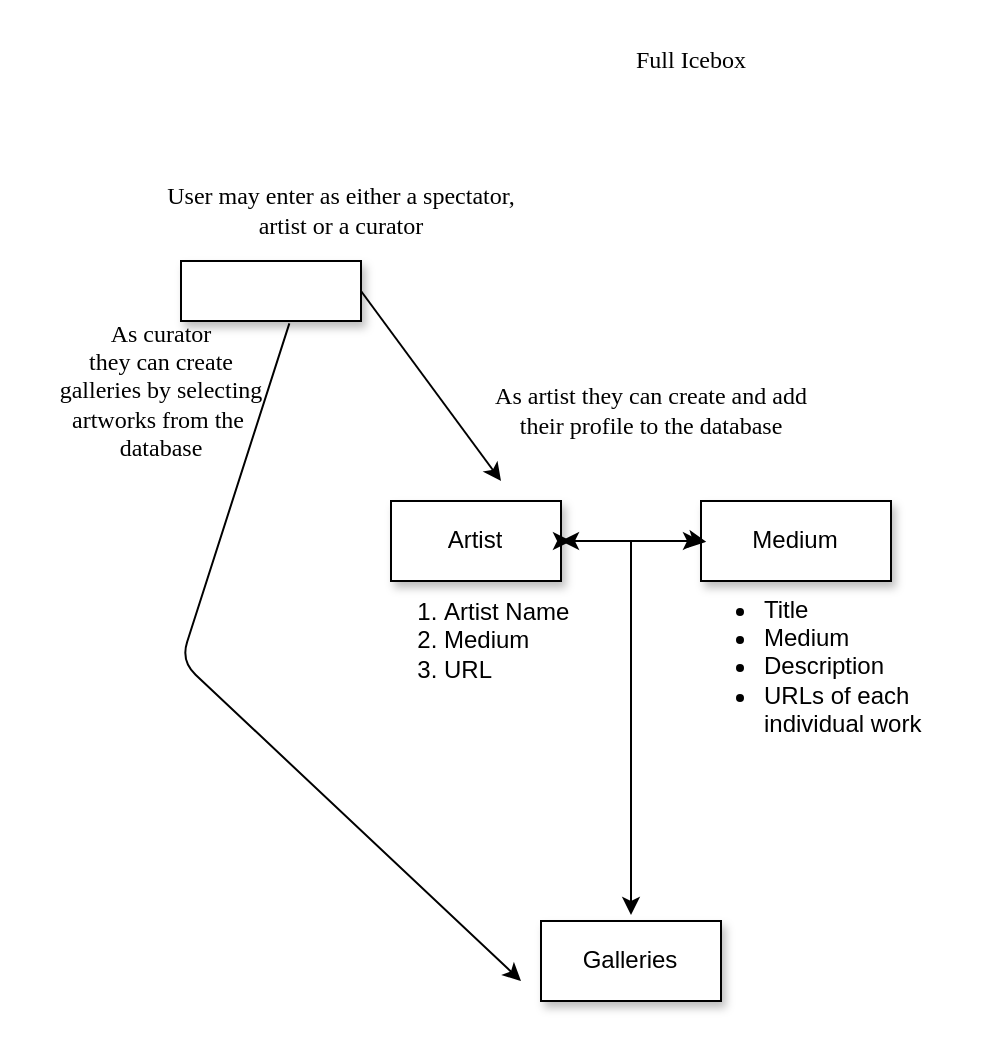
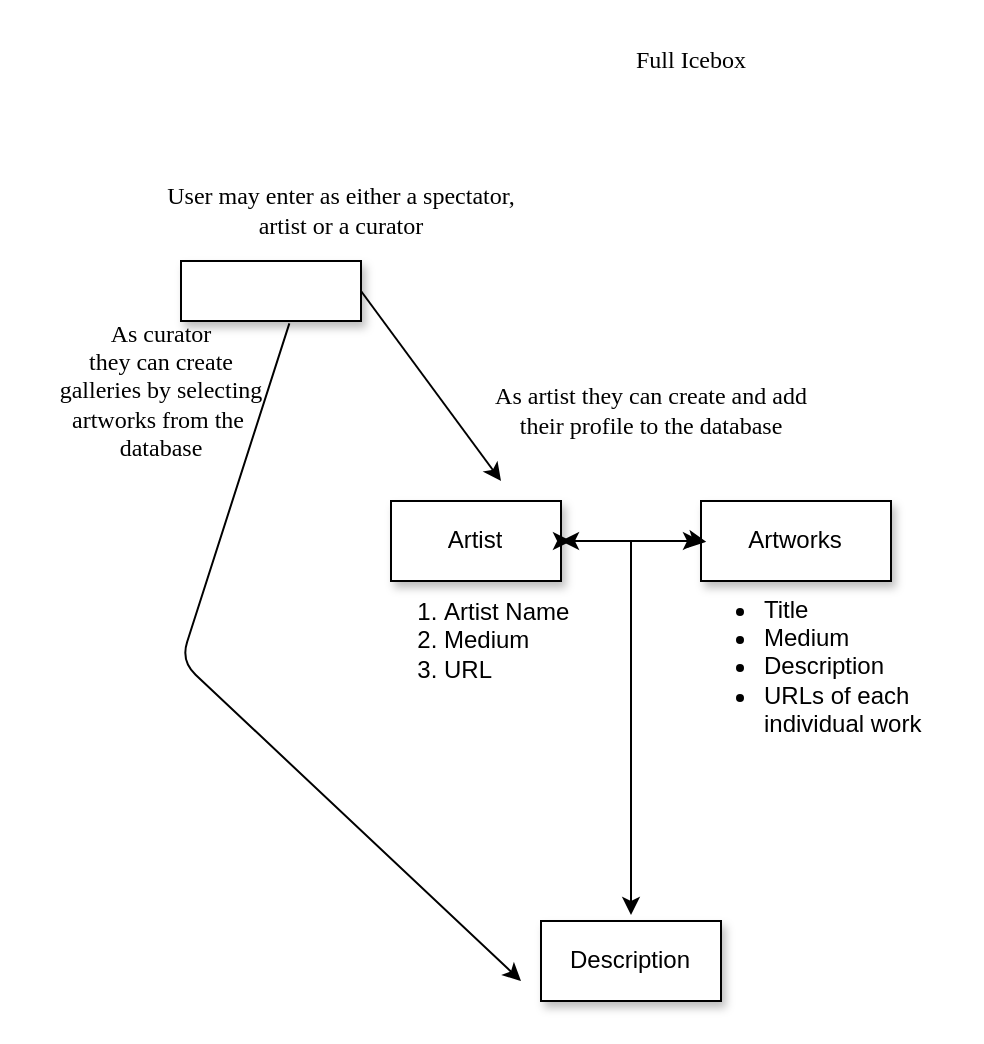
- <mxCell id="6" value="Medium" style="shape=partialRectangle;html=1;whiteSpace=wrap;connectable=0;overflow=hidden;fillColor=none;top=0;left=0;bottom=0;right=0;" vertex="1" parent="5"><mxGeometry width="95" height="40" as="geometry" /></mxCell>
+ <mxCell id="6" value="Artworks" style="shape=partialRectangle;html=1;whiteSpace=wrap;connectable=0;overflow=hidden;fillColor=none;top=0;left=0;bottom=0;right=0;" vertex="1" parent="5"><mxGeometry width="95" height="40" as="geometry" /></mxCell>
- <mxCell id="14" value="Galleries" style="shape=partialRectangle;html=1;whiteSpace=wrap;connectable=0;overflow=hidden;fillColor=none;top=0;left=0;bottom=0;right=0;" vertex="1" parent="13"><mxGeometry width="90" height="40" as="geometry" /></mxCell>
+ <mxCell id="14" value="Description" style="shape=partialRectangle;html=1;whiteSpace=wrap;connectable=0;overflow=hidden;fillColor=none;top=0;left=0;bottom=0;right=0;" vertex="1" parent="13"><mxGeometry width="90" height="40" as="geometry" /></mxCell>
